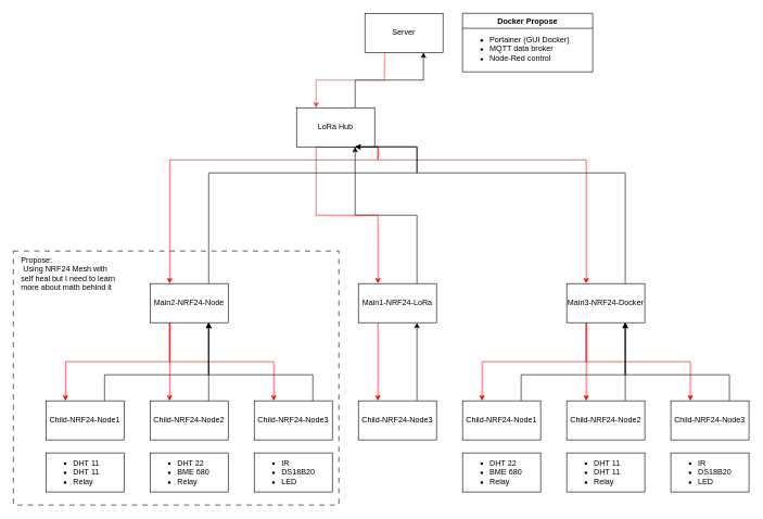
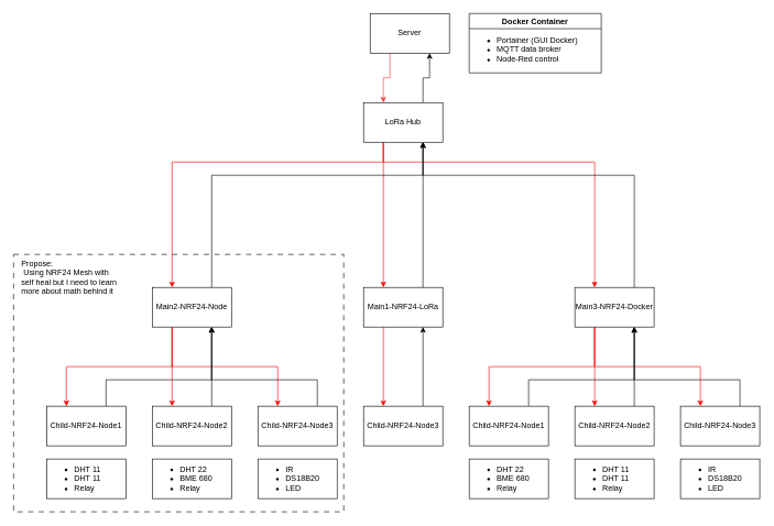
- <mxCell id="42" value="Docker Propose" style="swimlane;whiteSpace=wrap;html=1;" vertex="1" parent="1"><mxGeometry x="710" y="20" width="200" height="90" as="geometry" /></mxCell>
+ <mxCell id="42" value="Docker Container" style="swimlane;whiteSpace=wrap;html=1;" vertex="1" parent="1"><mxGeometry x="710" y="20" width="200" height="90" as="geometry" /></mxCell>
- <mxCell id="9" value="LoRa Hub" style="rounded=0;whiteSpace=wrap;html=1;" vertex="1" parent="1"><mxGeometry x="455" y="165" width="120" height="60" as="geometry" /></mxCell>
+ <mxCell id="9" value="LoRa Hub" style="rounded=0;whiteSpace=wrap;html=1;" vertex="1" parent="1"><mxGeometry x="550" y="155" width="120" height="60" as="geometry" /></mxCell>
